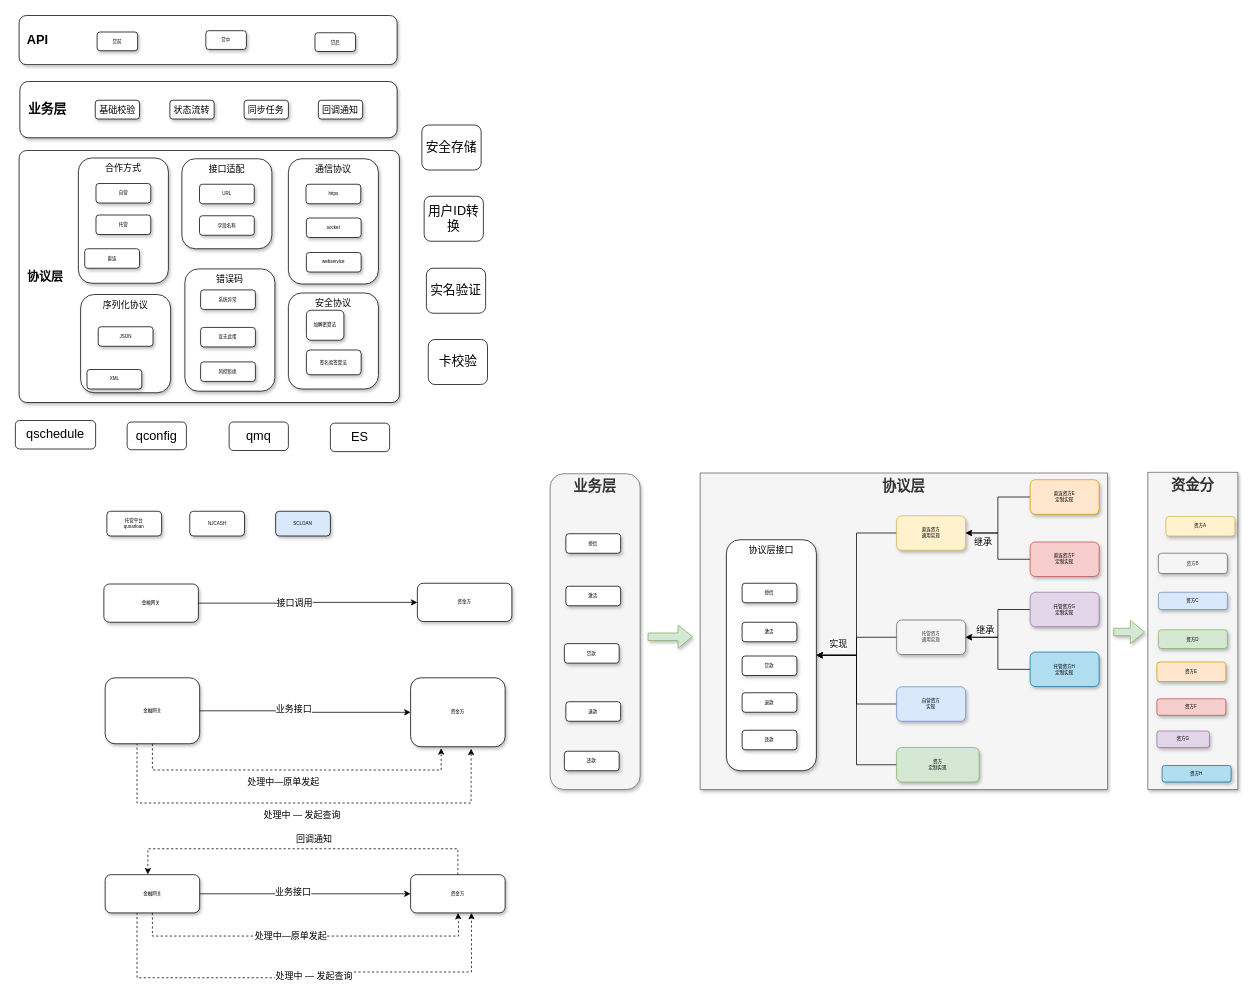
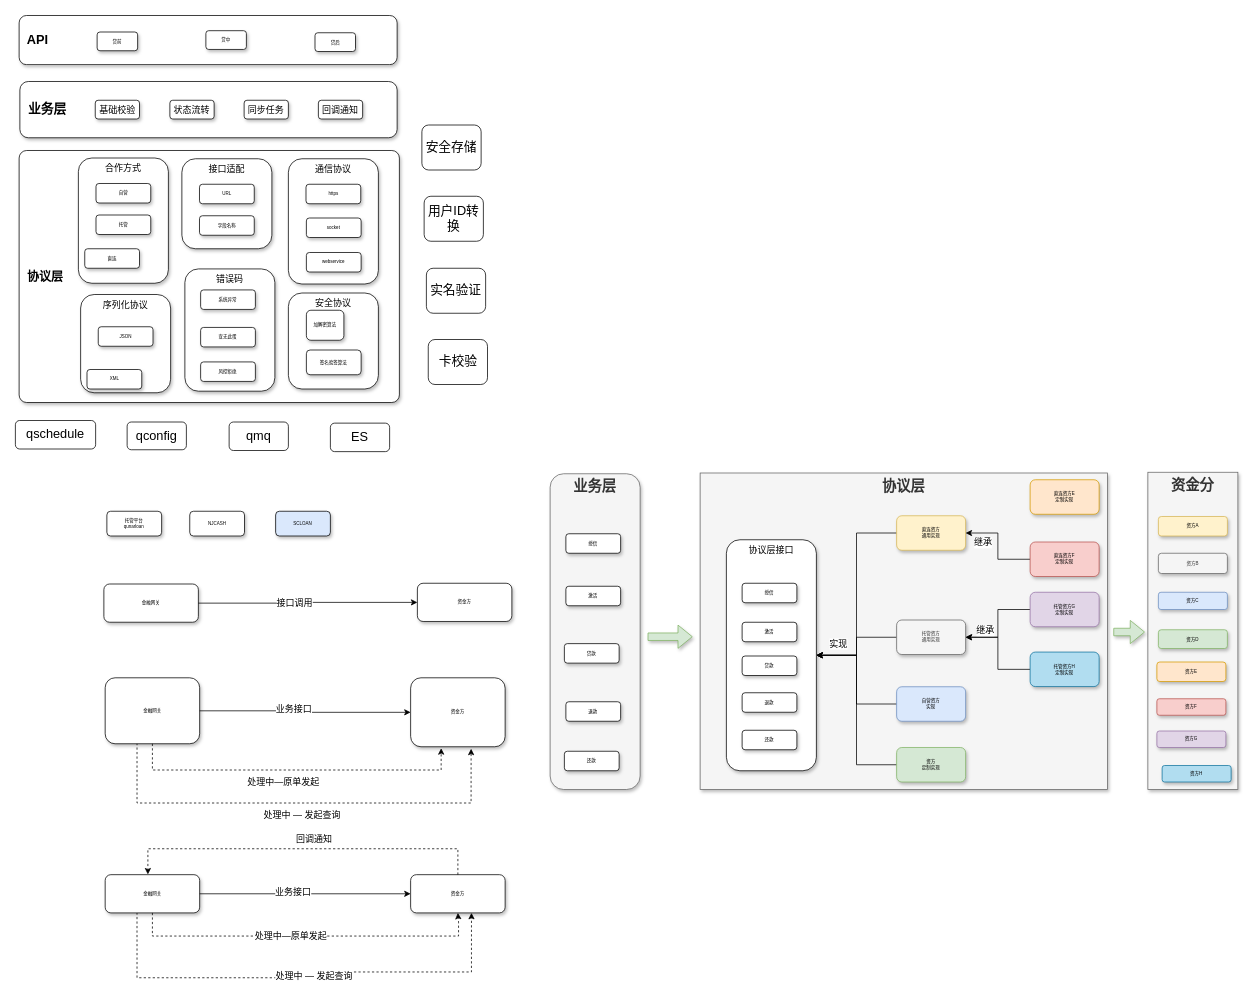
- <mxCell id="19" value="" style="edgeStyle=orthogonalEdgeStyle;rounded=0;orthogonalLoop=1;jettySize=auto;html=1;entryX=1;entryY=0.5;entryDx=0;entryDy=0;shadow=0;" parent="1" source="20" target="13" edge="1"><mxGeometry relative="1" as="geometry" /></mxCell>
- <mxCell id="46" value="资方A" style="rounded=1;whiteSpace=wrap;html=1;fontSize=6;fillColor=#fff2cc;strokeColor=#d6b656;shadow=1;" parent="1" vertex="1"><mxGeometry x="1554" y="688" width="92" height="26" as="geometry" /></mxCell>
+ <mxCell id="46" value="资方A" style="rounded=1;whiteSpace=wrap;html=1;fontSize=6;fillColor=#fff2cc;strokeColor=#d6b656;shadow=1;" parent="1" vertex="1"><mxGeometry x="1544" y="688" width="92" height="26" as="geometry" /></mxCell>
- <mxCell id="47" value="资方G" style="rounded=1;whiteSpace=wrap;html=1;fontSize=6;fillColor=#e1d5e7;strokeColor=#9673a6;shadow=1;" parent="1" vertex="1"><mxGeometry x="1542" y="974" width="70" height="22" as="geometry" /></mxCell>
+ <mxCell id="47" value="资方G" style="rounded=1;whiteSpace=wrap;html=1;fontSize=6;fillColor=#e1d5e7;strokeColor=#9673a6;shadow=1;" parent="1" vertex="1"><mxGeometry x="1542" y="974" width="92" height="22" as="geometry" /></mxCell>
- <mxCell id="30" value="资方&lt;br&gt;定制实现" style="rounded=1;whiteSpace=wrap;html=1;fontSize=6;fillColor=#d5e8d4;strokeColor=#82b366;shadow=1;" parent="1" vertex="1"><mxGeometry x="1195" y="996" width="110" height="46" as="geometry" /></mxCell>
+ <mxCell id="30" value="资方&lt;br&gt;定制实现" style="rounded=1;whiteSpace=wrap;html=1;fontSize=6;fillColor=#d5e8d4;strokeColor=#82b366;shadow=1;" parent="1" vertex="1"><mxGeometry x="1195" y="996" width="92" height="46" as="geometry" /></mxCell>
